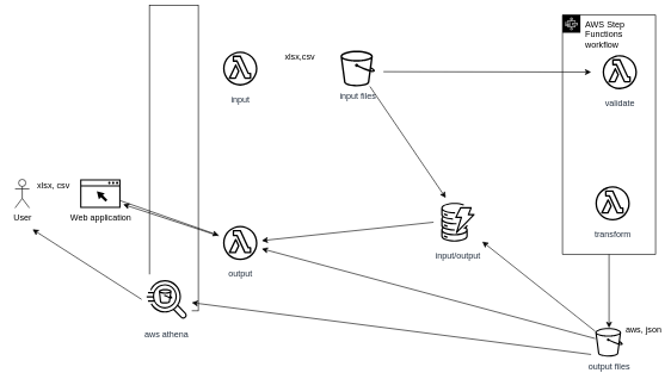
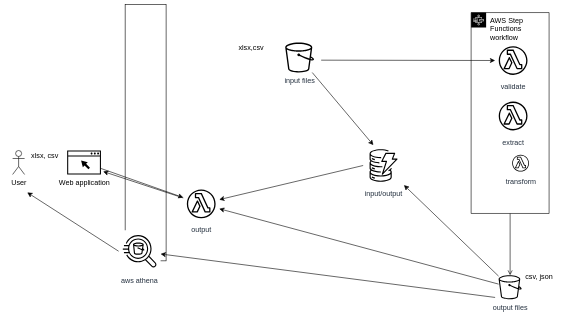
- <mxCell id="7" value="input" style="sketch=0;outlineConnect=0;fontColor=#232F3E;gradientColor=none;strokeColor=#000000;fillColor=#ffffff;dashed=0;verticalLabelPosition=bottom;verticalAlign=top;align=center;html=1;fontSize=12;fontStyle=0;aspect=fixed;shape=mxgraph.aws4.resourceIcon;resIcon=mxgraph.aws4.lambda_function;" vertex="1" parent="1"><mxGeometry x="305" y="65" width="60" height="60" as="geometry" /></mxCell>
- <mxCell id="17" value="validate" style="sketch=0;outlineConnect=0;fontColor=#232F3E;gradientColor=none;strokeColor=#000000;fillColor=#ffffff;dashed=0;verticalLabelPosition=bottom;verticalAlign=top;align=center;html=1;fontSize=12;fontStyle=0;aspect=fixed;shape=mxgraph.aws4.resourceIcon;resIcon=mxgraph.aws4.lambda_function;" vertex="1" parent="1"><mxGeometry x="825" y="70" width="80" height="60" as="geometry" /></mxCell>
+ <mxCell id="17" value="validate" style="sketch=0;outlineConnect=0;fontColor=#232F3E;gradientColor=none;strokeColor=#000000;fillColor=#ffffff;dashed=0;verticalLabelPosition=bottom;verticalAlign=top;align=center;html=1;fontSize=12;fontStyle=0;aspect=fixed;shape=mxgraph.aws4.resourceIcon;resIcon=mxgraph.aws4.lambda_function;" vertex="1" parent="1"><mxGeometry x="825" y="70" width="60" height="60" as="geometry" /></mxCell>
+ <mxCell id="18" value="extract" style="sketch=0;outlineConnect=0;fontColor=#232F3E;gradientColor=none;strokeColor=#000000;fillColor=#ffffff;dashed=0;verticalLabelPosition=bottom;verticalAlign=top;align=center;html=1;fontSize=12;fontStyle=0;aspect=fixed;shape=mxgraph.aws4.resourceIcon;resIcon=mxgraph.aws4.lambda_function;" vertex="1" parent="1"><mxGeometry x="825" y="162.5" width="60" height="60" as="geometry" /></mxCell>
- <mxCell id="19" value="transform" style="sketch=0;outlineConnect=0;fontColor=#232F3E;gradientColor=none;strokeColor=#000000;fillColor=#ffffff;dashed=0;verticalLabelPosition=bottom;verticalAlign=top;align=center;html=1;fontSize=12;fontStyle=0;aspect=fixed;shape=mxgraph.aws4.resourceIcon;resIcon=mxgraph.aws4.lambda_function;" vertex="1" parent="1"><mxGeometry x="825" y="253.56" width="60" height="60" as="geometry" /></mxCell>
+ <mxCell id="19" value="transform" style="sketch=0;outlineConnect=0;fontColor=#232F3E;gradientColor=none;strokeColor=#000000;fillColor=#ffffff;dashed=0;verticalLabelPosition=bottom;verticalAlign=top;align=center;html=1;fontSize=12;fontStyle=0;aspect=fixed;shape=mxgraph.aws4.resourceIcon;resIcon=mxgraph.aws4.lambda_function;" vertex="1" parent="1"><mxGeometry x="825" y="253.56" width="85" height="35" as="geometry" /></mxCell>
- <mxCell id="10" value="input/output" style="sketch=0;points=[[0,0,0],[0.25,0,0],[0.5,0,0],[0.75,0,0],[1,0,0],[0,1,0],[0.25,1,0],[0.5,1,0],[0.75,1,0],[1,1,0],[0,0.25,0],[0,0.5,0],[0,0.75,0],[1,0.25,0],[1,0.5,0],[1,0.75,0]];outlineConnect=0;fontColor=#232F3E;gradientColor=none;gradientDirection=north;fillColor=none;strokeColor=#000000;dashed=0;verticalLabelPosition=bottom;verticalAlign=top;align=center;html=1;fontSize=12;fontStyle=0;aspect=fixed;shape=mxgraph.aws4.resourceIcon;resIcon=mxgraph.aws4.dynamodb;" vertex="1" parent="1"><mxGeometry x="605" y="276" width="68" height="68" as="geometry" /></mxCell>
+ <mxCell id="10" value="input/output" style="sketch=0;points=[[0,0,0],[0.25,0,0],[0.5,0,0],[0.75,0,0],[1,0,0],[0,1,0],[0.25,1,0],[0.5,1,0],[0.75,1,0],[1,1,0],[0,0.25,0],[0,0.5,0],[0,0.75,0],[1,0.25,0],[1,0.5,0],[1,0.75,0]];outlineConnect=0;fontColor=#232F3E;gradientColor=none;gradientDirection=north;fillColor=none;strokeColor=#000000;dashed=0;verticalLabelPosition=bottom;verticalAlign=top;align=center;html=1;fontSize=12;fontStyle=0;aspect=fixed;shape=mxgraph.aws4.resourceIcon;resIcon=mxgraph.aws4.dynamodb;" vertex="1" parent="1"><mxGeometry x="605" y="241" width="68" height="68" as="geometry" /></mxCell>
- <mxCell id="21" value="" style="endArrow=classic;html=1;rounded=0;" edge="1" parent="1" source="2" target="11"><mxGeometry width="50" height="50" relative="1" as="geometry"><mxPoint x="1045" y="295" as="sourcePoint" /><mxPoint x="1335" y="295.62" as="targetPoint" /></mxGeometry></mxCell>
+ <mxCell id="21" value="" style="endArrow=open;html=1;rounded=0;" edge="1" parent="1" source="2" target="11"><mxGeometry width="50" height="50" relative="1" as="geometry"><mxPoint x="1045" y="295" as="sourcePoint" /><mxPoint x="1335" y="295.62" as="targetPoint" /></mxGeometry></mxCell>
- <mxCell id="23" value="aws, json" style="shape=image;html=1;verticalAlign=top;verticalLabelPosition=bottom;labelBackgroundColor=#ffffff;imageAspect=0;aspect=fixed;image=https://cdn1.iconfinder.com/data/icons/100-basic-for-user-interface/32/73-files-128.png" vertex="1" parent="1"><mxGeometry x="885" y="420" width="25.93" height="25.93" as="geometry" /></mxCell>
+ <mxCell id="23" value="csv, json" style="shape=image;html=1;verticalAlign=top;verticalLabelPosition=bottom;labelBackgroundColor=#ffffff;imageAspect=0;aspect=fixed;image=https://cdn1.iconfinder.com/data/icons/100-basic-for-user-interface/32/73-files-128.png" vertex="1" parent="1"><mxGeometry x="885" y="420" width="25.93" height="25.93" as="geometry" /></mxCell>
